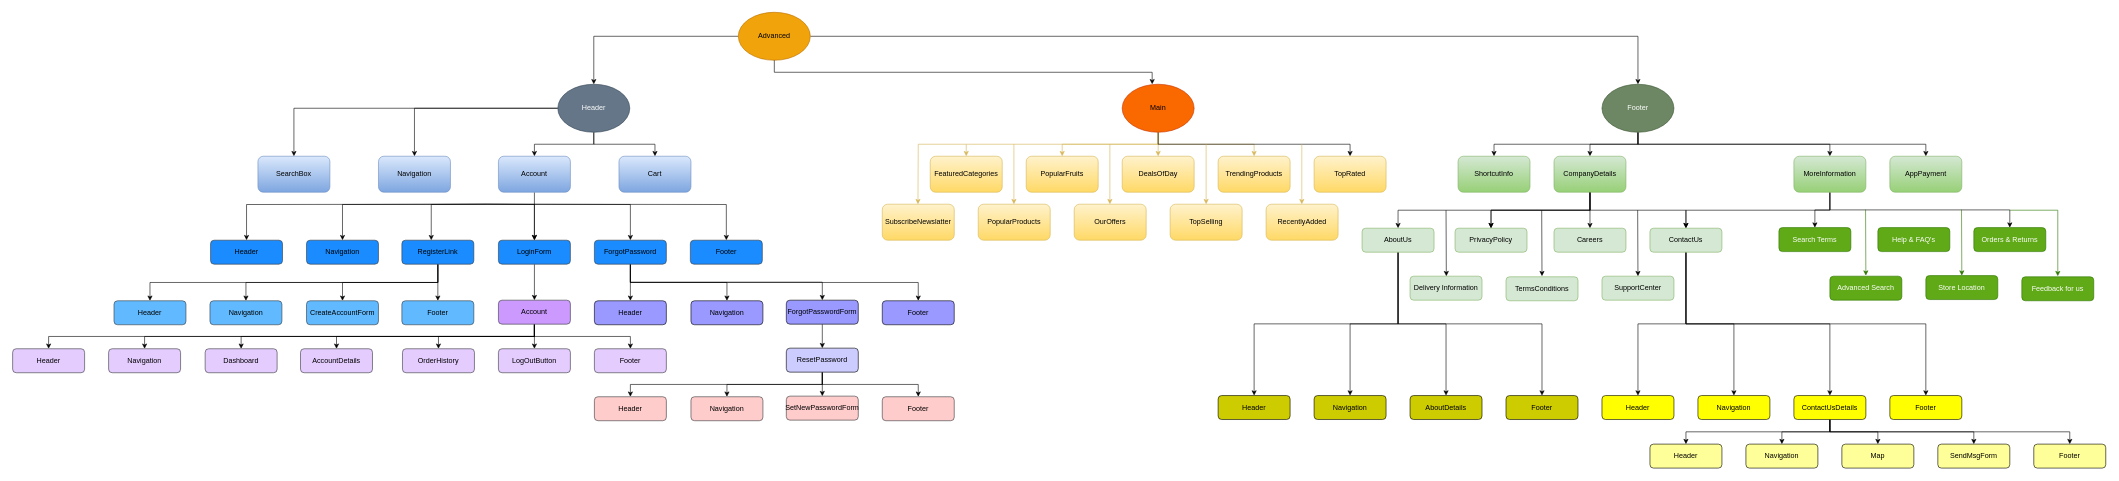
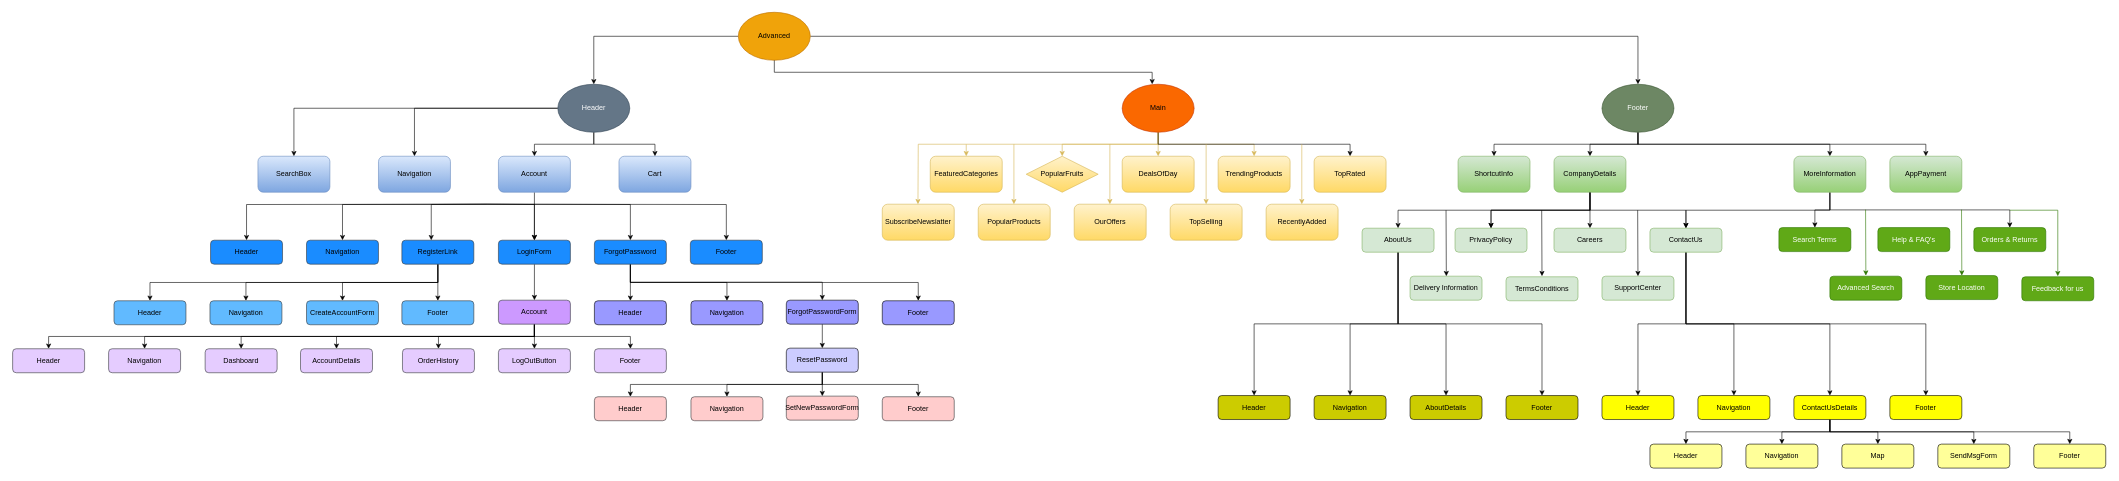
- <mxCell id="88" value="PopularFruits" style="rounded=1;whiteSpace=wrap;html=1;fillColor=#fff2cc;strokeColor=#d6b656;gradientColor=#ffd966;" vertex="1" parent="1"><mxGeometry x="1710" y="260" width="120" height="60" as="geometry" /></mxCell>
+ <mxCell id="88" value="PopularFruits" style="rhombus;whiteSpace=wrap;html=1;fillColor=#fff2cc;strokeColor=#d6b656;gradientColor=#ffd966;" vertex="1" parent="1"><mxGeometry x="1710" y="260" width="120" height="60" as="geometry" /></mxCell>
